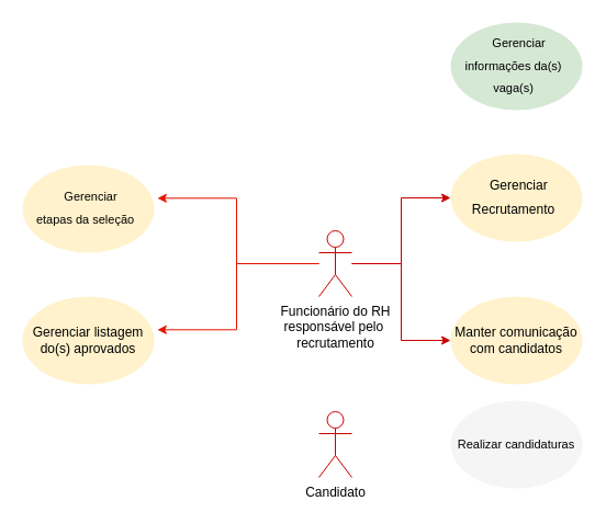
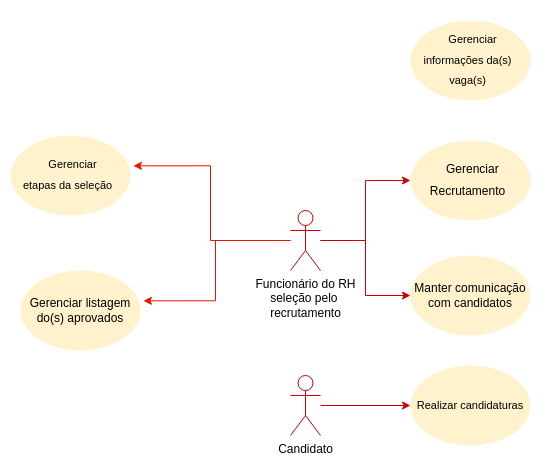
- <mxCell id="2" value="&lt;p id=&quot;docs-internal-guid-ceda90df-7fff-f432-a03d-20735eeac977&quot; style=&quot;line-height: 1.8; margin-left: 6.062pt; margin-top: 0pt; margin-bottom: 0pt; font-size: 11px;&quot; dir=&quot;ltr&quot;&gt;&lt;font style=&quot;font-size: 11px;&quot;&gt;&lt;span style=&quot;font-family: Arial, sans-serif; color: rgb(0, 0, 0); background-color: transparent; font-weight: 400; font-style: normal; font-variant: normal; text-decoration: none; vertical-align: baseline; white-space: pre-wrap;&quot;&gt;Gerenciar&amp;nbsp;&lt;/span&gt;&lt;/font&gt;&lt;/p&gt;&lt;p style=&quot;line-height: 1.8; margin: 0.487pt 10.109pt 0pt 6.401pt; text-indent: -0.08pt; padding: 0pt 0pt 0pt 0.08pt; font-size: 11px;&quot; dir=&quot;ltr&quot;&gt;&lt;font style=&quot;font-size: 11px;&quot;&gt;&lt;span style=&quot;font-family: Arial, sans-serif; color: rgb(0, 0, 0); background-color: transparent; font-weight: 400; font-style: normal; font-variant: normal; text-decoration: none; vertical-align: baseline; white-space: pre-wrap;&quot;&gt;informações da(s) vaga(s)&lt;/span&gt;&lt;/font&gt;&lt;/p&gt;" style="ellipse;whiteSpace=wrap;html=1;strokeColor=none;fillColor=#d5e8d4;" parent="1" vertex="1"><mxGeometry x="410" y="20" width="120" height="80" as="geometry" /></mxCell>
+ <mxCell id="2" value="&lt;p id=&quot;docs-internal-guid-ceda90df-7fff-f432-a03d-20735eeac977&quot; style=&quot;line-height: 1.8; margin-left: 6.062pt; margin-top: 0pt; margin-bottom: 0pt; font-size: 11px;&quot; dir=&quot;ltr&quot;&gt;&lt;font style=&quot;font-size: 11px;&quot;&gt;&lt;span style=&quot;font-family: Arial, sans-serif; color: rgb(0, 0, 0); background-color: transparent; font-weight: 400; font-style: normal; font-variant: normal; text-decoration: none; vertical-align: baseline; white-space: pre-wrap;&quot;&gt;Gerenciar&amp;nbsp;&lt;/span&gt;&lt;/font&gt;&lt;/p&gt;&lt;p style=&quot;line-height: 1.8; margin: 0.487pt 10.109pt 0pt 6.401pt; text-indent: -0.08pt; padding: 0pt 0pt 0pt 0.08pt; font-size: 11px;&quot; dir=&quot;ltr&quot;&gt;&lt;font style=&quot;font-size: 11px;&quot;&gt;&lt;span style=&quot;font-family: Arial, sans-serif; color: rgb(0, 0, 0); background-color: transparent; font-weight: 400; font-style: normal; font-variant: normal; text-decoration: none; vertical-align: baseline; white-space: pre-wrap;&quot;&gt;informações da(s) vaga(s)&lt;/span&gt;&lt;/font&gt;&lt;/p&gt;" style="ellipse;whiteSpace=wrap;html=1;strokeColor=none;fillColor=#fff2cc;" parent="1" vertex="1"><mxGeometry x="410" y="20" width="120" height="80" as="geometry" /></mxCell>
- <mxCell id="6" value="&lt;p id=&quot;docs-internal-guid-ceda90df-7fff-f432-a03d-20735eeac977&quot; style=&quot;line-height: 1.8; margin-left: 6.062pt; margin-top: 0pt; margin-bottom: 0pt; font-size: 11px;&quot; dir=&quot;ltr&quot;&gt;&lt;font style=&quot;font-size: 11px;&quot;&gt;&lt;span style=&quot;font-family: Arial, sans-serif; color: rgb(0, 0, 0); background-color: transparent; font-weight: 400; font-style: normal; font-variant: normal; text-decoration: none; vertical-align: baseline; white-space: pre-wrap;&quot;&gt;Gerenciar&amp;nbsp;&lt;/span&gt;&lt;/font&gt;&lt;/p&gt;&lt;p style=&quot;line-height: 1.8; margin: 0.487pt 10.109pt 0pt 6.401pt; text-indent: -0.08pt; padding: 0pt 0pt 0pt 0.08pt; font-size: 11px;&quot; dir=&quot;ltr&quot;&gt;&lt;font style=&quot;font-size: 11px;&quot;&gt;&lt;span style=&quot;font-family: Arial, sans-serif; color: rgb(0, 0, 0); background-color: transparent; font-weight: 400; font-style: normal; font-variant: normal; text-decoration: none; vertical-align: baseline; white-space: pre-wrap;&quot;&gt;etapas da seleção&lt;/span&gt;&lt;/font&gt;&lt;/p&gt;" style="ellipse;whiteSpace=wrap;html=1;strokeColor=none;fillColor=#fff2cc;" parent="1" vertex="1"><mxGeometry x="20" y="150" width="120" height="80" as="geometry" /></mxCell>
+ <mxCell id="6" value="&lt;p id=&quot;docs-internal-guid-ceda90df-7fff-f432-a03d-20735eeac977&quot; style=&quot;line-height: 1.8; margin-left: 6.062pt; margin-top: 0pt; margin-bottom: 0pt; font-size: 11px;&quot; dir=&quot;ltr&quot;&gt;&lt;font style=&quot;font-size: 11px;&quot;&gt;&lt;span style=&quot;font-family: Arial, sans-serif; color: rgb(0, 0, 0); background-color: transparent; font-weight: 400; font-style: normal; font-variant: normal; text-decoration: none; vertical-align: baseline; white-space: pre-wrap;&quot;&gt;Gerenciar&amp;nbsp;&lt;/span&gt;&lt;/font&gt;&lt;/p&gt;&lt;p style=&quot;line-height: 1.8; margin: 0.487pt 10.109pt 0pt 6.401pt; text-indent: -0.08pt; padding: 0pt 0pt 0pt 0.08pt; font-size: 11px;&quot; dir=&quot;ltr&quot;&gt;&lt;font style=&quot;font-size: 11px;&quot;&gt;&lt;span style=&quot;font-family: Arial, sans-serif; color: rgb(0, 0, 0); background-color: transparent; font-weight: 400; font-style: normal; font-variant: normal; text-decoration: none; vertical-align: baseline; white-space: pre-wrap;&quot;&gt;etapas da seleção&lt;/span&gt;&lt;/font&gt;&lt;/p&gt;" style="ellipse;whiteSpace=wrap;html=1;strokeColor=none;fillColor=#fff2cc;" parent="1" vertex="1"><mxGeometry x="10" y="135" width="120" height="80" as="geometry" /></mxCell>
- <mxCell id="4" value="&lt;div&gt;Funcionário do RH&lt;/div&gt;&lt;div&gt;responsável pelo&amp;nbsp;&lt;/div&gt;&lt;div&gt;recrutamento&lt;br&gt;&lt;/div&gt;" style="shape=umlActor;verticalLabelPosition=bottom;verticalAlign=top;html=1;outlineConnect=0;strokeColor=#cc0000;" parent="1" vertex="1"><mxGeometry x="290" y="210" width="30" height="60" as="geometry" /></mxCell>
+ <mxCell id="4" value="&lt;div&gt;Funcionário do RH&lt;/div&gt;&lt;div&gt;seleção pelo&amp;nbsp;&lt;/div&gt;&lt;div&gt;recrutamento&lt;br&gt;&lt;/div&gt;" style="shape=umlActor;verticalLabelPosition=bottom;verticalAlign=top;html=1;outlineConnect=0;strokeColor=#cc0000;" parent="1" vertex="1"><mxGeometry x="290" y="210" width="30" height="60" as="geometry" /></mxCell>
- <mxCell id="12" value="Manter comunicação com candidatos" style="ellipse;whiteSpace=wrap;html=1;strokeColor=none;fillColor=#fff2cc;" parent="1" vertex="1"><mxGeometry x="410" y="270" width="120" height="80" as="geometry" /></mxCell>
+ <mxCell id="12" value="Manter comunicação com candidatos" style="ellipse;whiteSpace=wrap;html=1;strokeColor=none;fillColor=#fff2cc;" parent="1" vertex="1"><mxGeometry x="410" y="255" width="120" height="80" as="geometry" /></mxCell>
+ <mxCell id="8" style="edgeStyle=orthogonalEdgeStyle;rounded=0;orthogonalLoop=1;jettySize=auto;html=1;strokeColor=#cc0000;" parent="1" source="9" target="10" edge="1"><mxGeometry relative="1" as="geometry"><mxPoint x="440" y="405" as="targetPoint" /></mxGeometry></mxCell>
- <mxCell id="10" value="&lt;font style=&quot;font-size: 11px;&quot;&gt;Realizar candidaturas&lt;/font&gt;" style="ellipse;whiteSpace=wrap;html=1;strokeColor=none;fillColor=#f5f5f5;" parent="1" vertex="1"><mxGeometry x="410" y="365" width="120" height="80" as="geometry" /></mxCell>
+ <mxCell id="10" value="&lt;font style=&quot;font-size: 11px;&quot;&gt;Realizar candidaturas&lt;/font&gt;" style="ellipse;whiteSpace=wrap;html=1;strokeColor=none;fillColor=#fff2cc;" parent="1" vertex="1"><mxGeometry x="410" y="365" width="120" height="80" as="geometry" /></mxCell>
